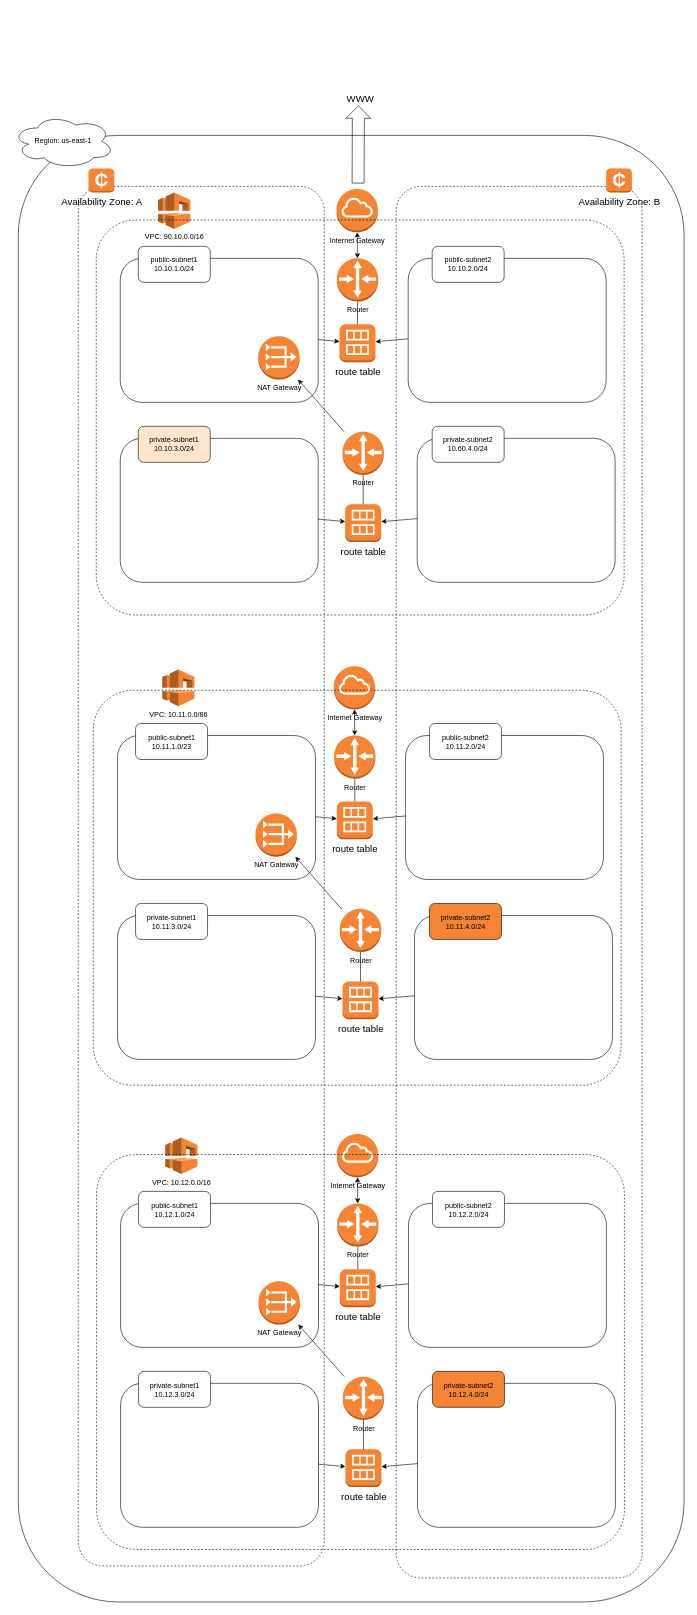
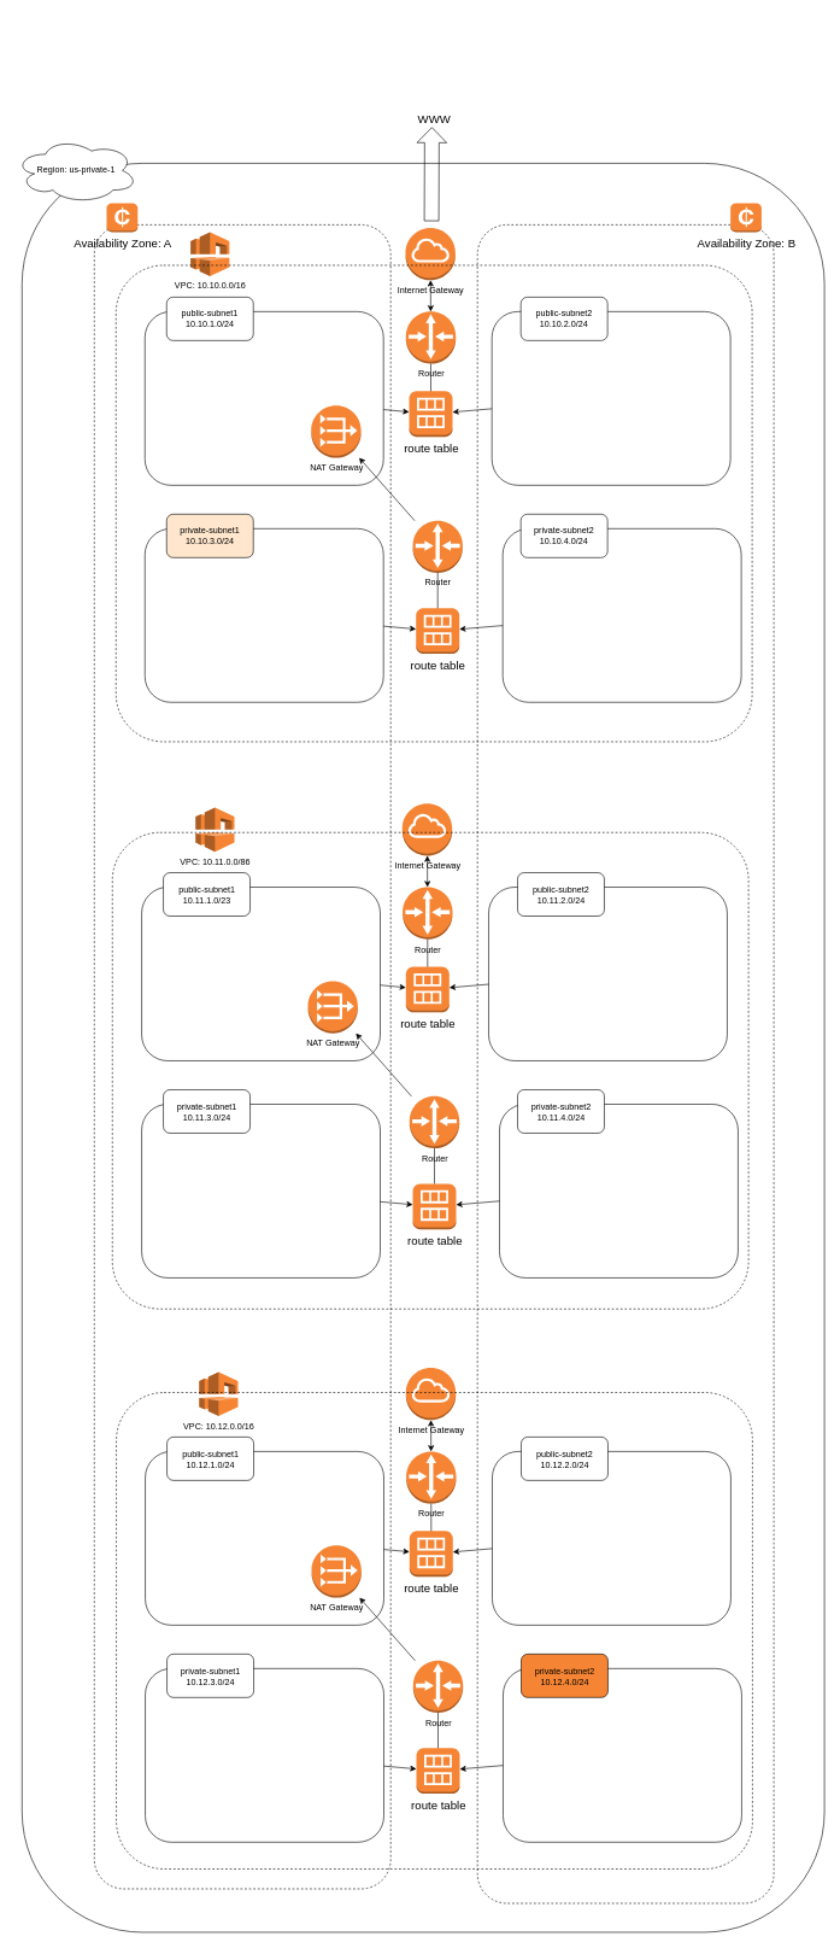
- <mxCell id="5" value="Region:&amp;nbsp;us-east-1" style="ellipse;shape=cloud;whiteSpace=wrap;html=1;" parent="1" vertex="1"><mxGeometry x="20" y="190" width="170" height="90" as="geometry" /></mxCell>
+ <mxCell id="5" value="Region:&amp;nbsp;us-private-1" style="ellipse;shape=cloud;whiteSpace=wrap;html=1;" parent="1" vertex="1"><mxGeometry x="20" y="190" width="170" height="90" as="geometry" /></mxCell>
- <mxCell id="30" value="VPC: 90.10.0.0/16" style="outlineConnect=0;dashed=0;verticalLabelPosition=bottom;verticalAlign=top;align=center;html=1;shape=mxgraph.aws3.vpc;fillColor=#F58534;gradientColor=none;" parent="1" vertex="1"><mxGeometry x="263.13" y="320" width="53.75" height="61" as="geometry" /></mxCell>
+ <mxCell id="30" value="VPC: 10.10.0.0/16" style="outlineConnect=0;dashed=0;verticalLabelPosition=bottom;verticalAlign=top;align=center;html=1;shape=mxgraph.aws3.vpc;fillColor=#F58534;gradientColor=none;" parent="1" vertex="1"><mxGeometry x="263.13" y="320" width="53.75" height="61" as="geometry" /></mxCell>
- <mxCell id="18" value="private-subnet2&lt;br&gt;10.60.4.0/24" style="rounded=1;whiteSpace=wrap;html=1;" parent="1" vertex="1"><mxGeometry x="720" y="710" width="120" height="60" as="geometry" /></mxCell>
+ <mxCell id="18" value="private-subnet2&lt;br&gt;10.10.4.0/24" style="rounded=1;whiteSpace=wrap;html=1;" parent="1" vertex="1"><mxGeometry x="720" y="710" width="120" height="60" as="geometry" /></mxCell>
- <mxCell id="44" value="private-subnet2&lt;br&gt;10.11.4.0/24" style="rounded=1;whiteSpace=wrap;html=1;fillColor=#f58534;" parent="1" vertex="1"><mxGeometry x="715.5" y="1505.5" width="120" height="60" as="geometry" /></mxCell>
+ <mxCell id="44" value="private-subnet2&lt;br&gt;10.11.4.0/24" style="rounded=1;whiteSpace=wrap;html=1;" parent="1" vertex="1"><mxGeometry x="715.5" y="1505.5" width="120" height="60" as="geometry" /></mxCell>
